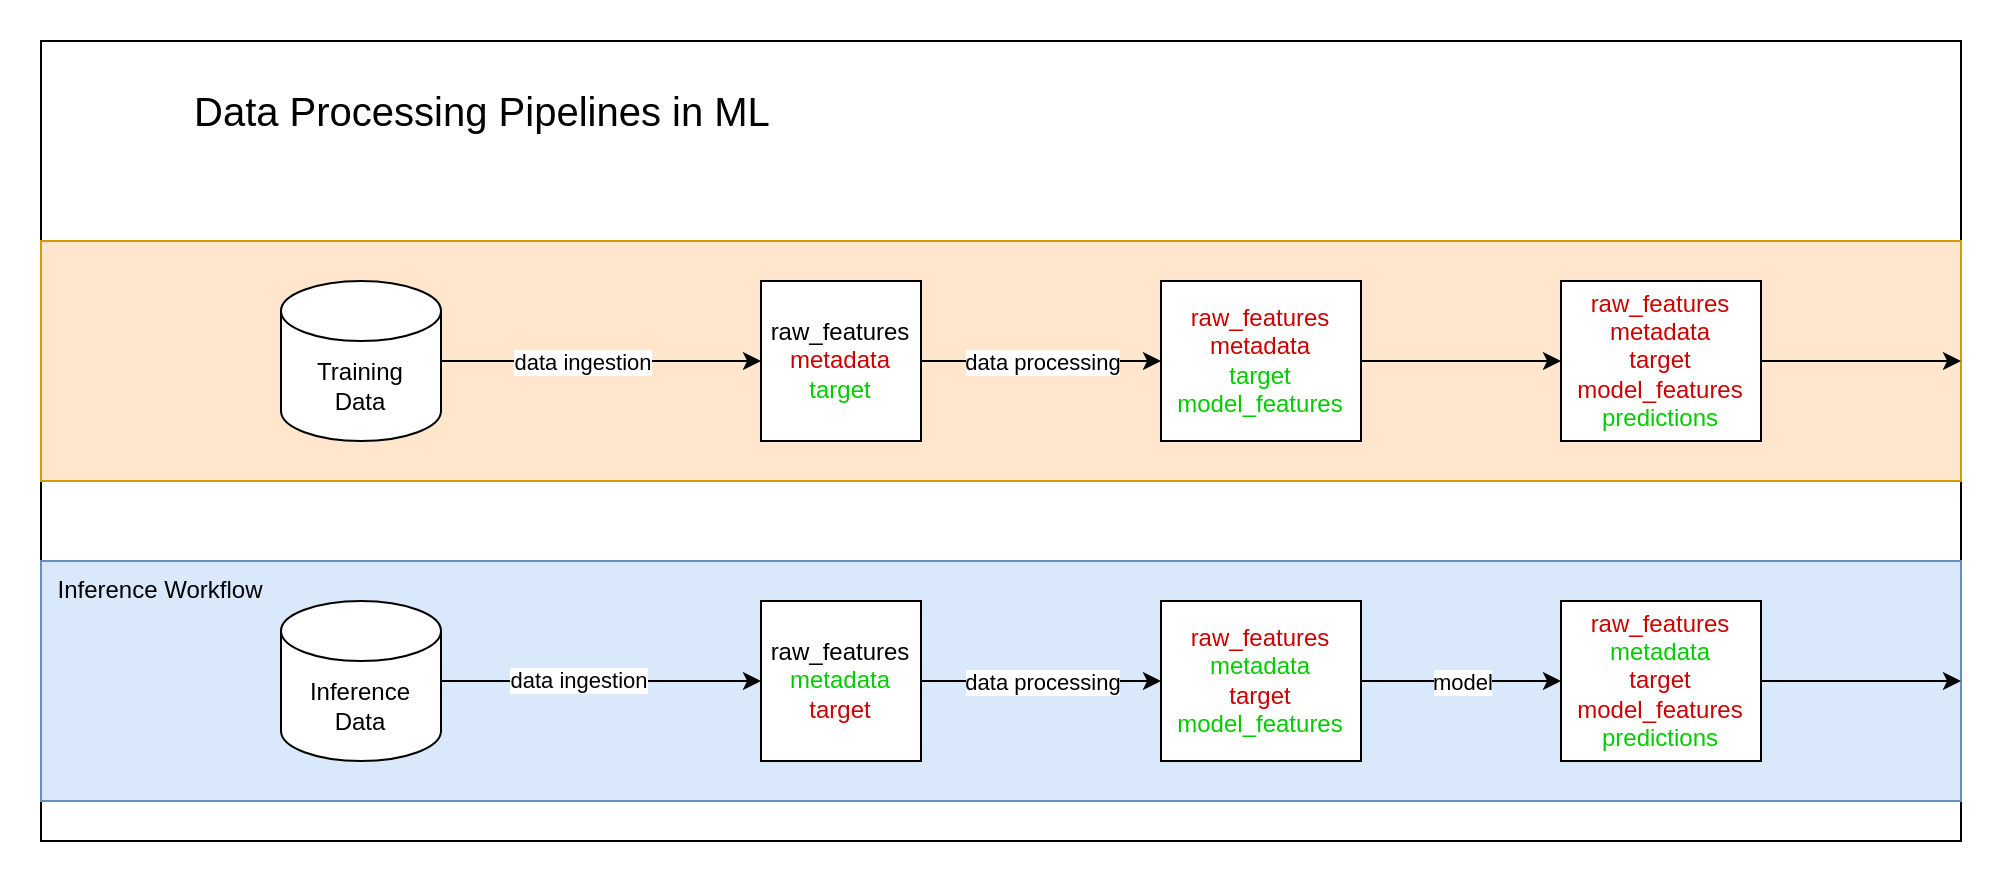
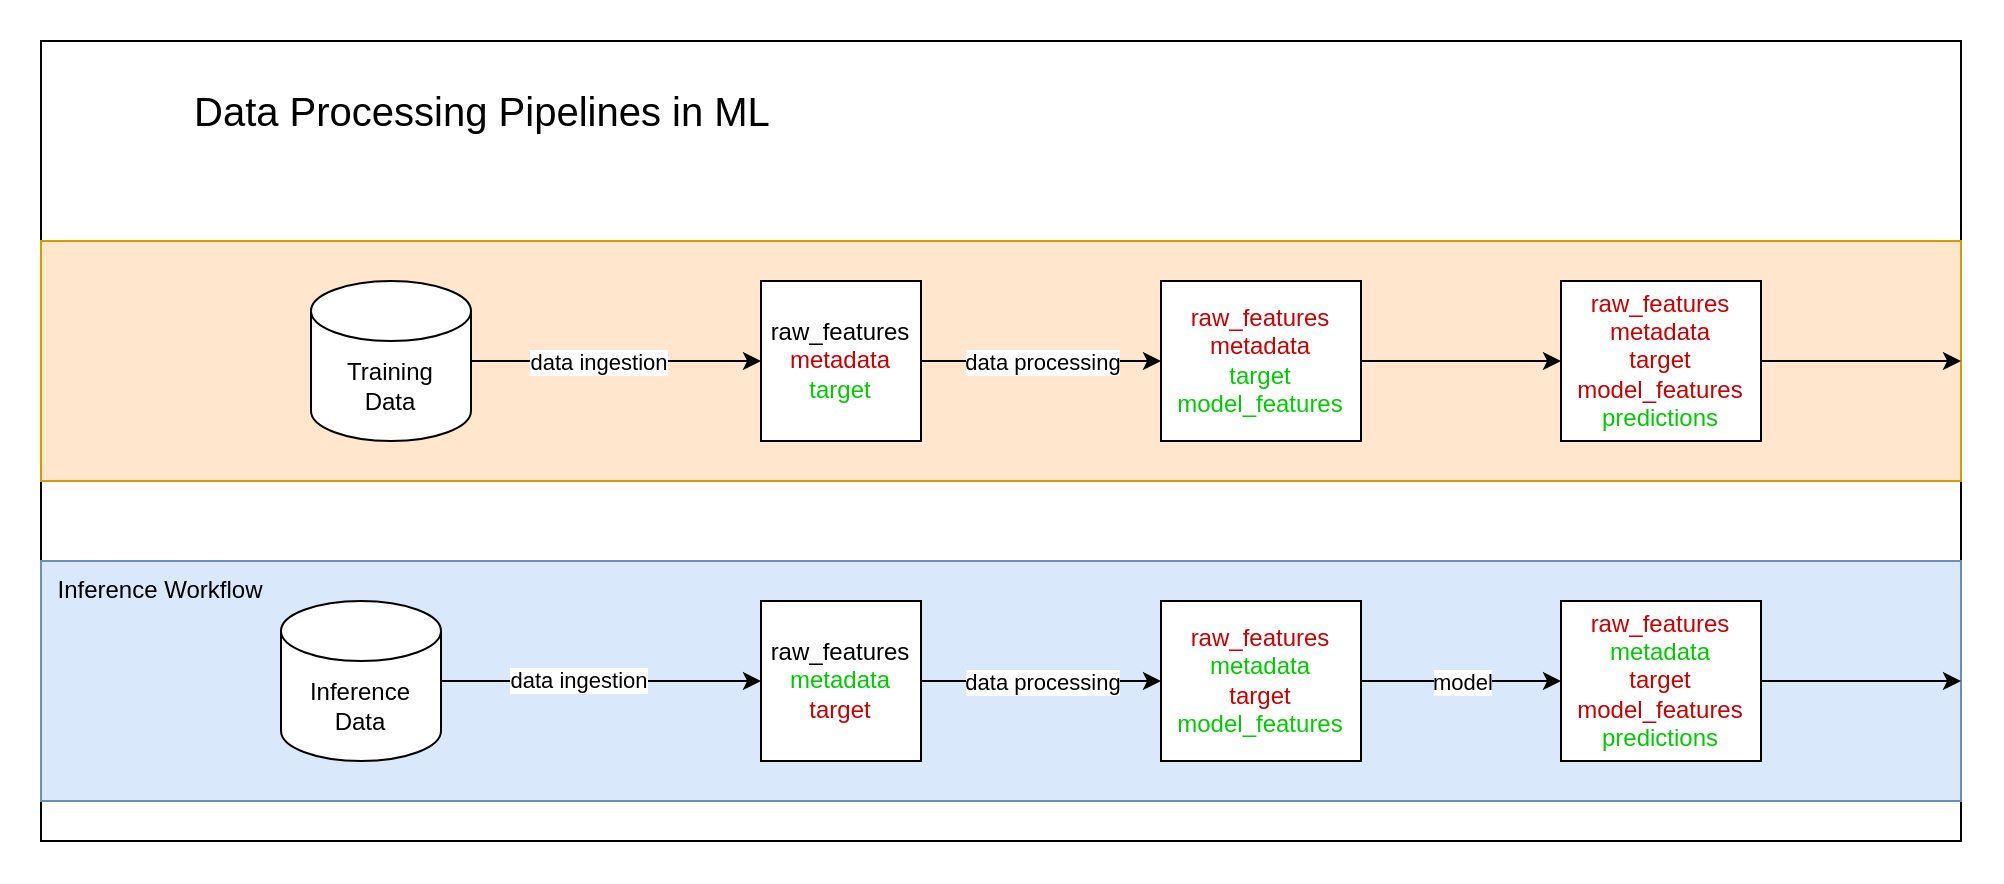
- <mxCell id="7" value="Training&lt;br&gt;Data" style="shape=cylinder3;whiteSpace=wrap;html=1;boundedLbl=1;backgroundOutline=1;size=15;" vertex="1" parent="1"><mxGeometry x="140" y="140" width="80" height="80" as="geometry" /></mxCell>
+ <mxCell id="7" value="Training&lt;br&gt;Data" style="shape=cylinder3;whiteSpace=wrap;html=1;boundedLbl=1;backgroundOutline=1;size=15;" vertex="1" parent="1"><mxGeometry x="155" y="140" width="80" height="80" as="geometry" /></mxCell>
